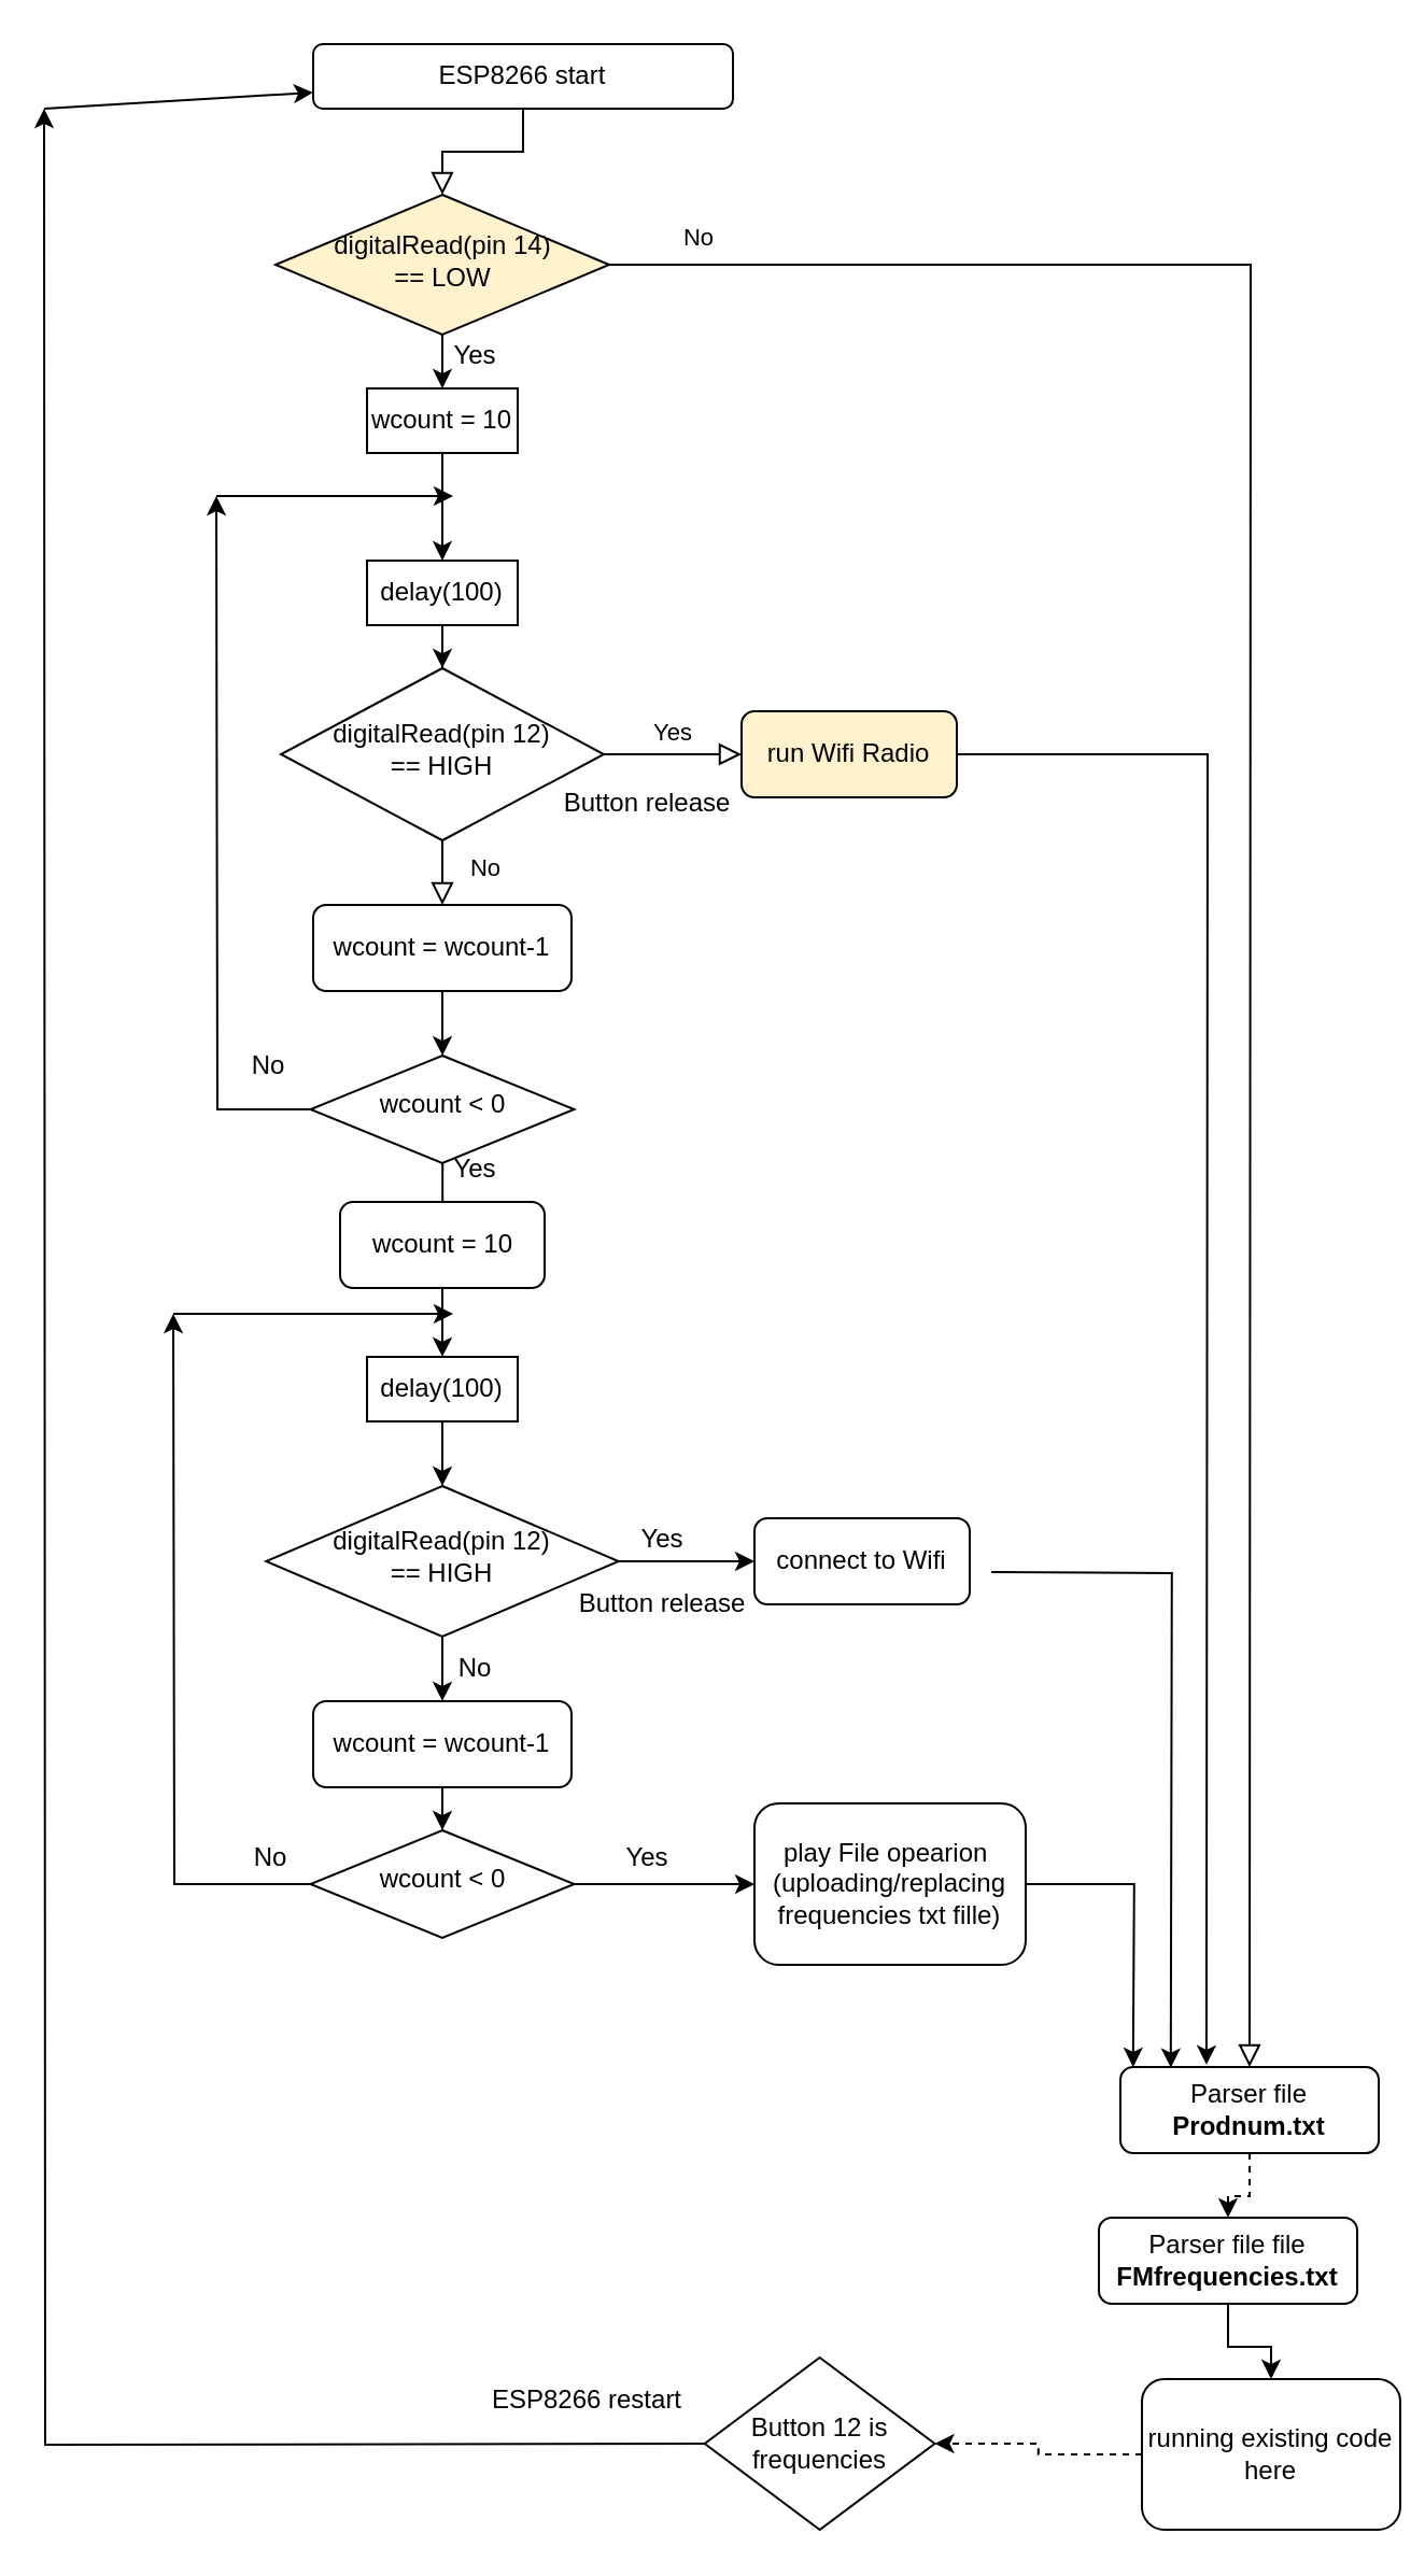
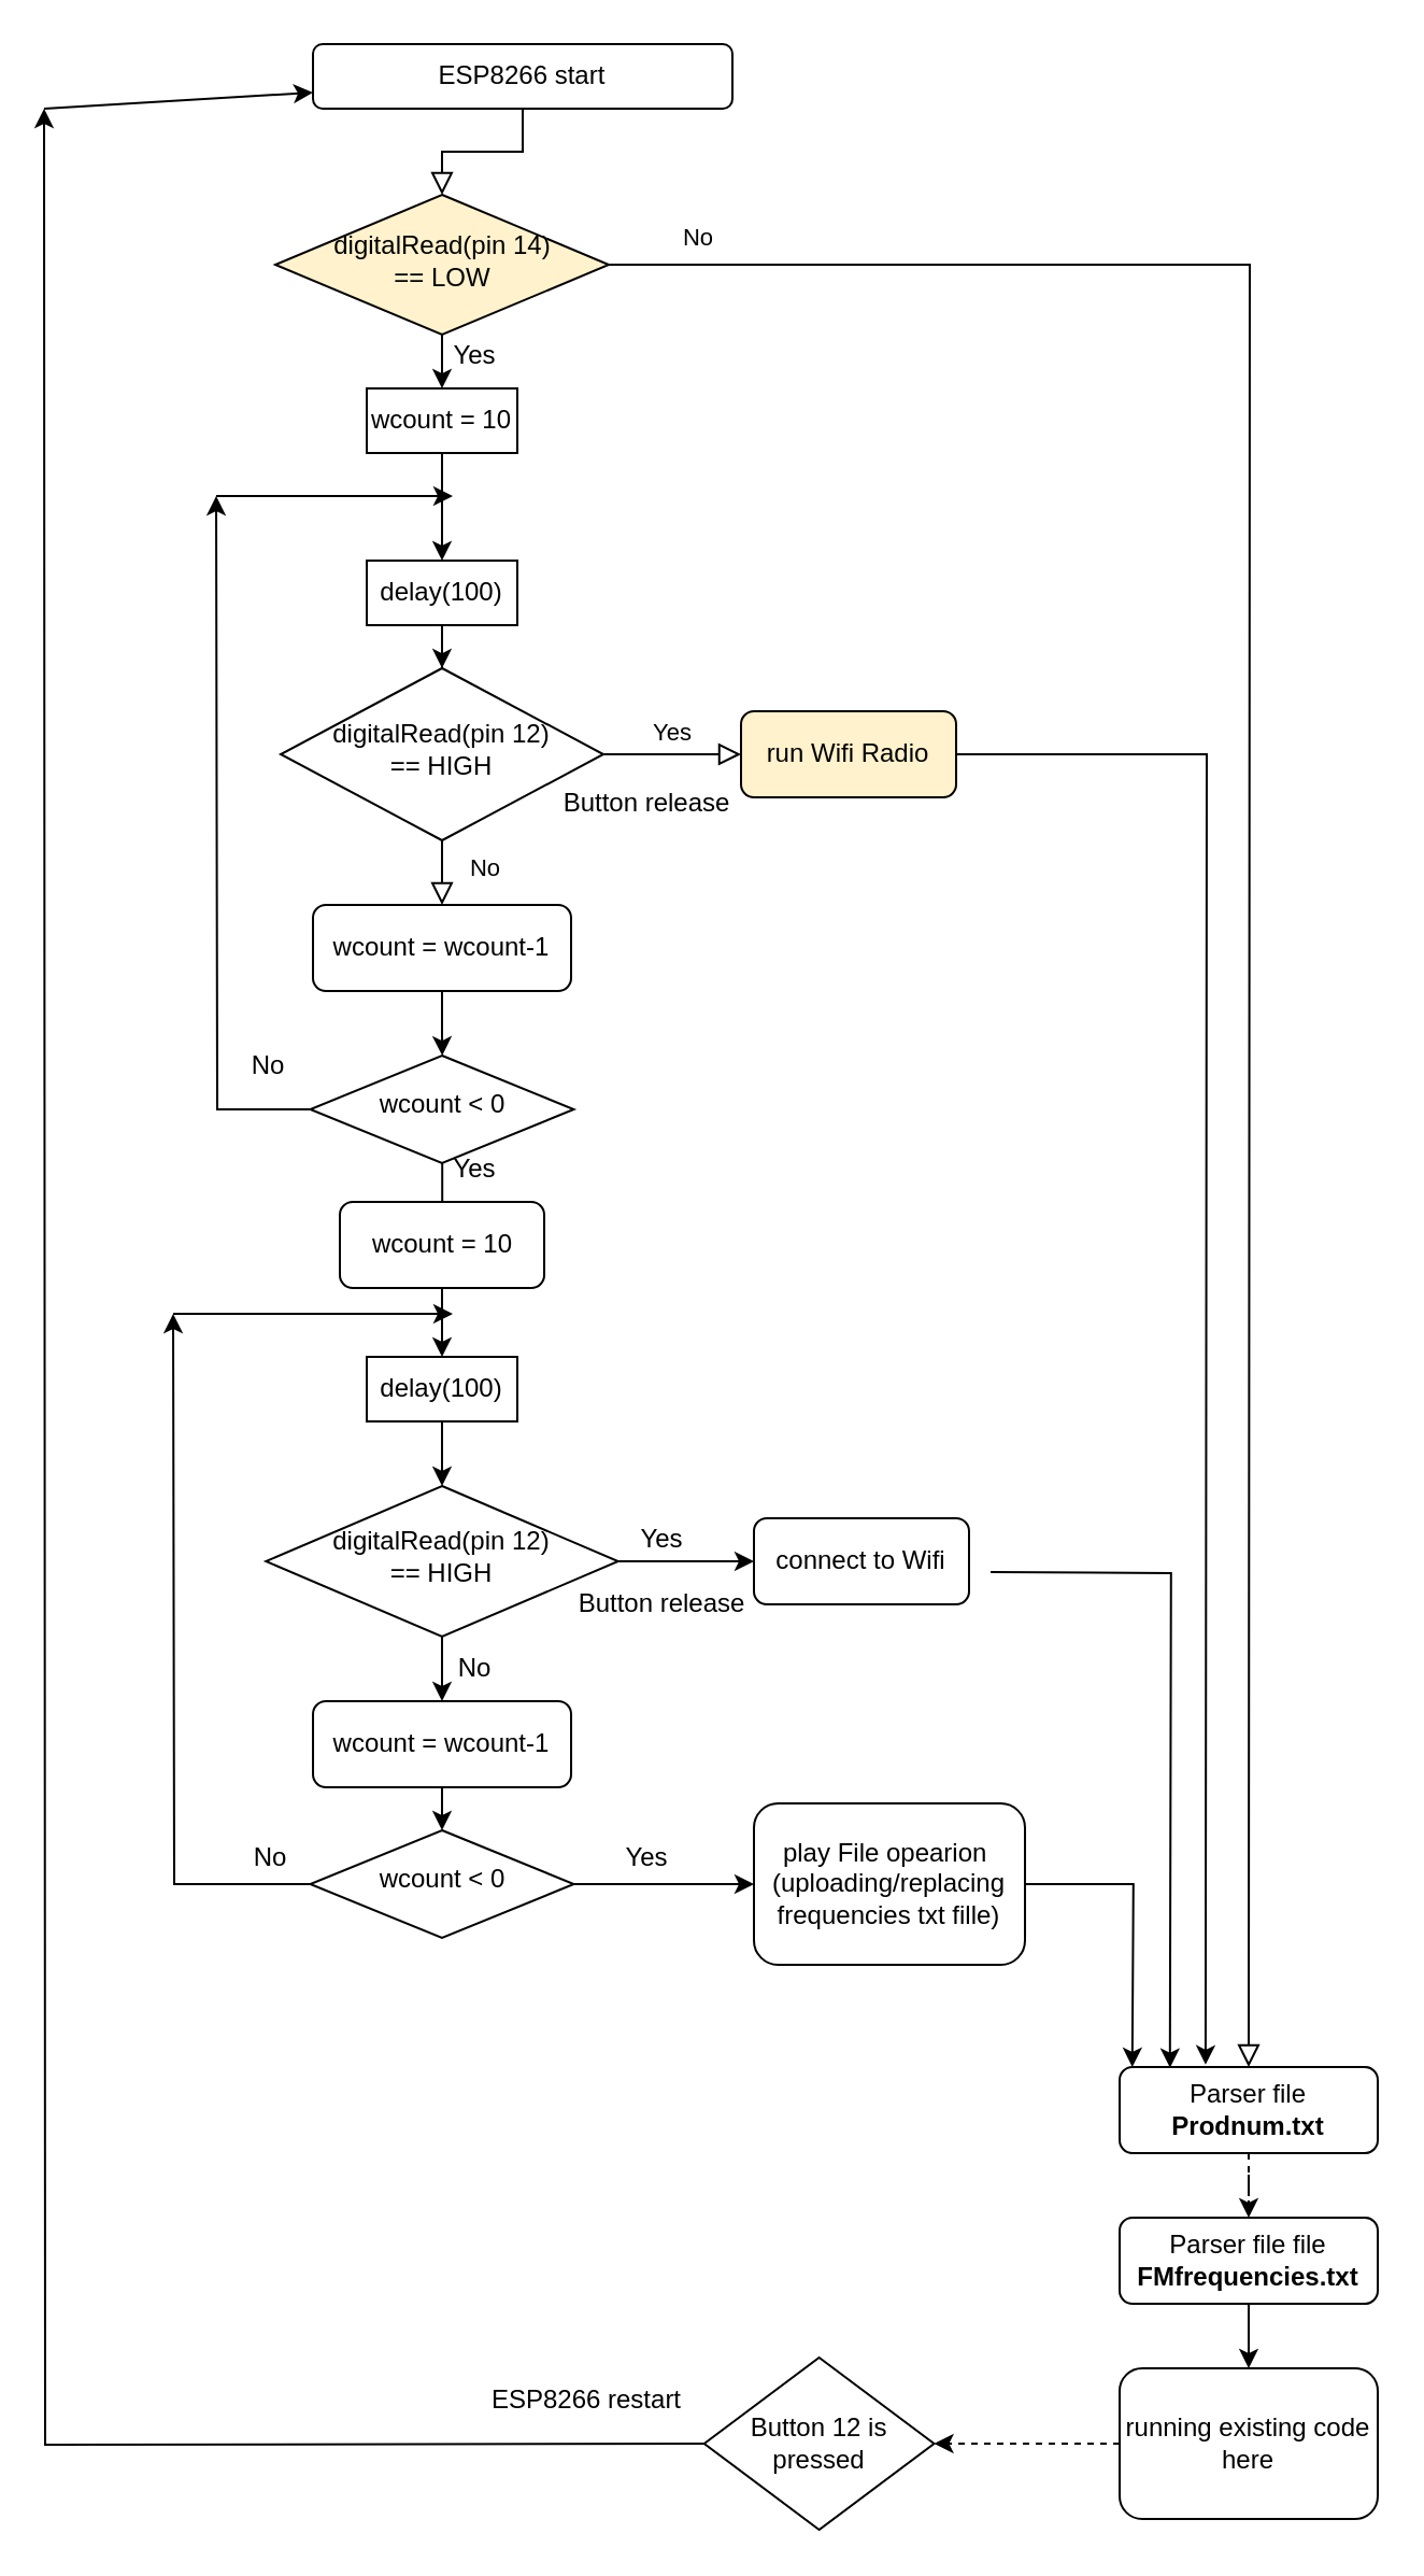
- <mxCell id="51" value="Parser file file &lt;b&gt;FMfrequencies.txt&lt;/b&gt;" style="rounded=1;whiteSpace=wrap;html=1;fontSize=12;glass=0;strokeWidth=1;shadow=0;" vertex="1" parent="1"><mxGeometry x="510" y="1030" width="120" height="40" as="geometry" /></mxCell>
+ <mxCell id="51" value="Parser file file &lt;b&gt;FMfrequencies.txt&lt;/b&gt;" style="rounded=1;whiteSpace=wrap;html=1;fontSize=12;glass=0;strokeWidth=1;shadow=0;" vertex="1" parent="1"><mxGeometry x="520" y="1030" width="120" height="40" as="geometry" /></mxCell>
- <mxCell id="54" value="Button 12 is frequencies" style="rhombus;whiteSpace=wrap;html=1;" vertex="1" parent="1"><mxGeometry x="326.88" y="1095" width="106.88" height="80" as="geometry" /></mxCell>
+ <mxCell id="54" value="Button 12 is pressed" style="rhombus;whiteSpace=wrap;html=1;" vertex="1" parent="1"><mxGeometry x="326.88" y="1095" width="106.88" height="80" as="geometry" /></mxCell>
- <mxCell id="53" value="running existing code here" style="rounded=1;whiteSpace=wrap;html=1;fontSize=12;glass=0;strokeWidth=1;shadow=0;" vertex="1" parent="1"><mxGeometry x="530" y="1105" width="120" height="70" as="geometry" /></mxCell>
+ <mxCell id="53" value="running existing code here" style="rounded=1;whiteSpace=wrap;html=1;fontSize=12;glass=0;strokeWidth=1;shadow=0;" vertex="1" parent="1"><mxGeometry x="520" y="1100" width="120" height="70" as="geometry" /></mxCell>
